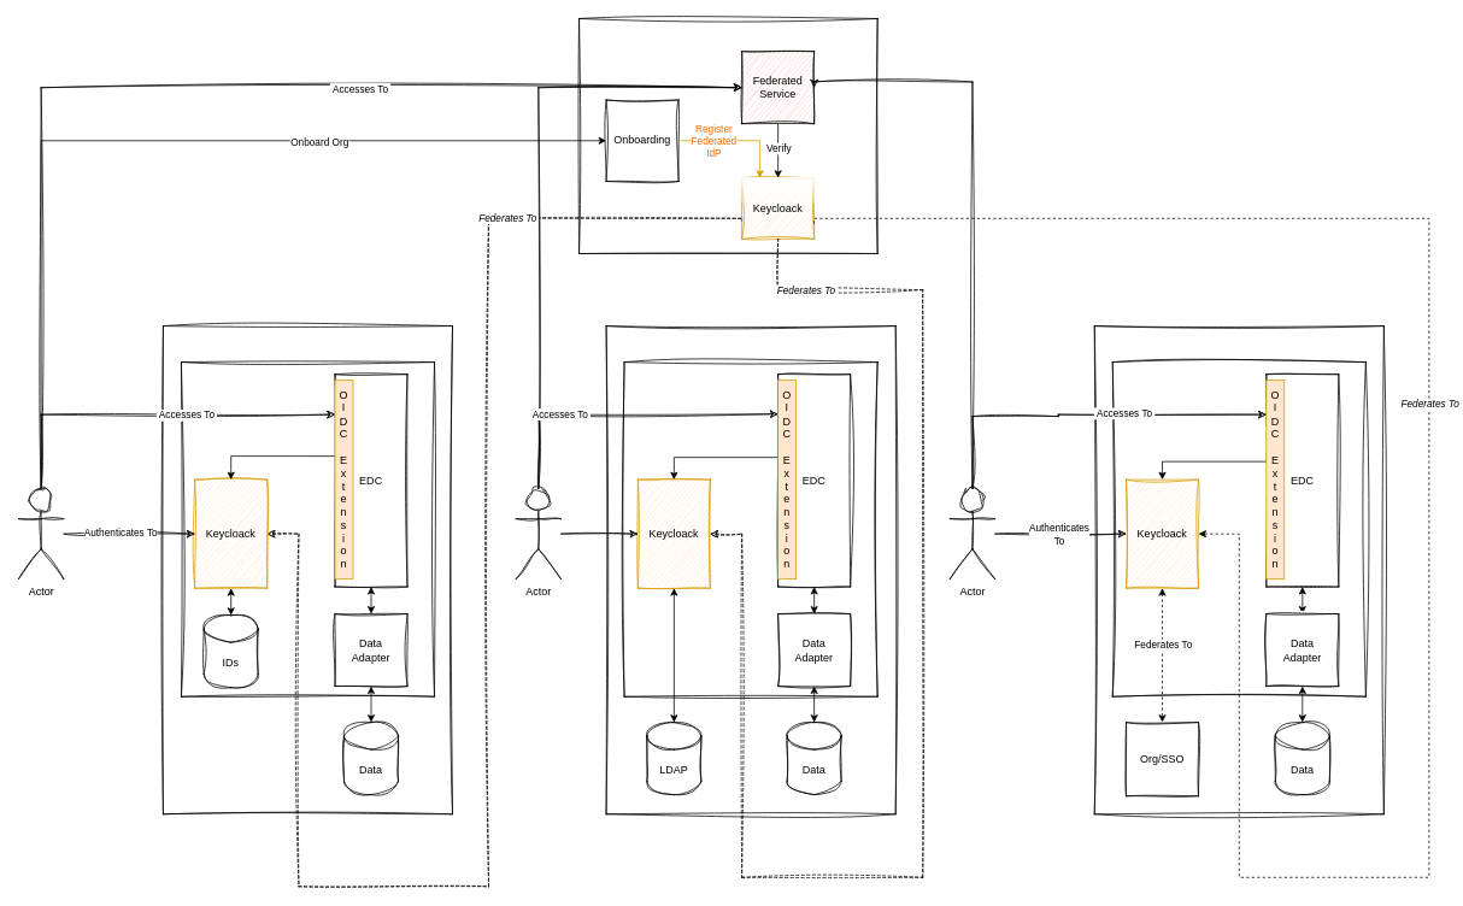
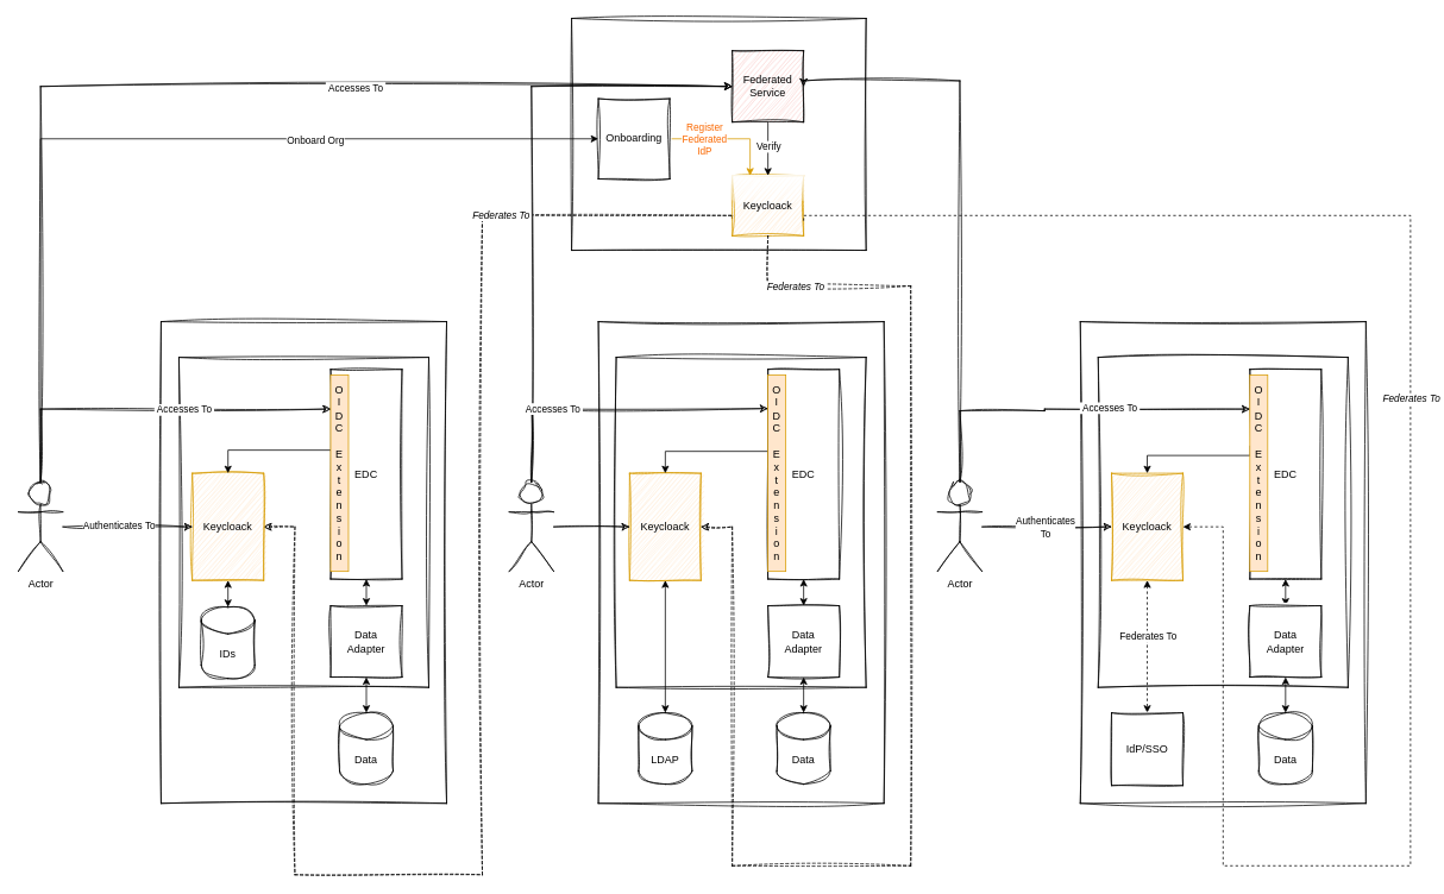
- <mxCell id="64" value="Org/SSO" style="rounded=0;whiteSpace=wrap;html=1;glass=0;sketch=1;curveFitting=1;jiggle=2;" vertex="1" parent="1"><mxGeometry x="1245" y="798.5" width="80" height="81.5" as="geometry" /></mxCell>
+ <mxCell id="64" value="IdP/SSO" style="rounded=0;whiteSpace=wrap;html=1;glass=0;sketch=1;curveFitting=1;jiggle=2;" vertex="1" parent="1"><mxGeometry x="1245" y="798.5" width="80" height="81.5" as="geometry" /></mxCell>
